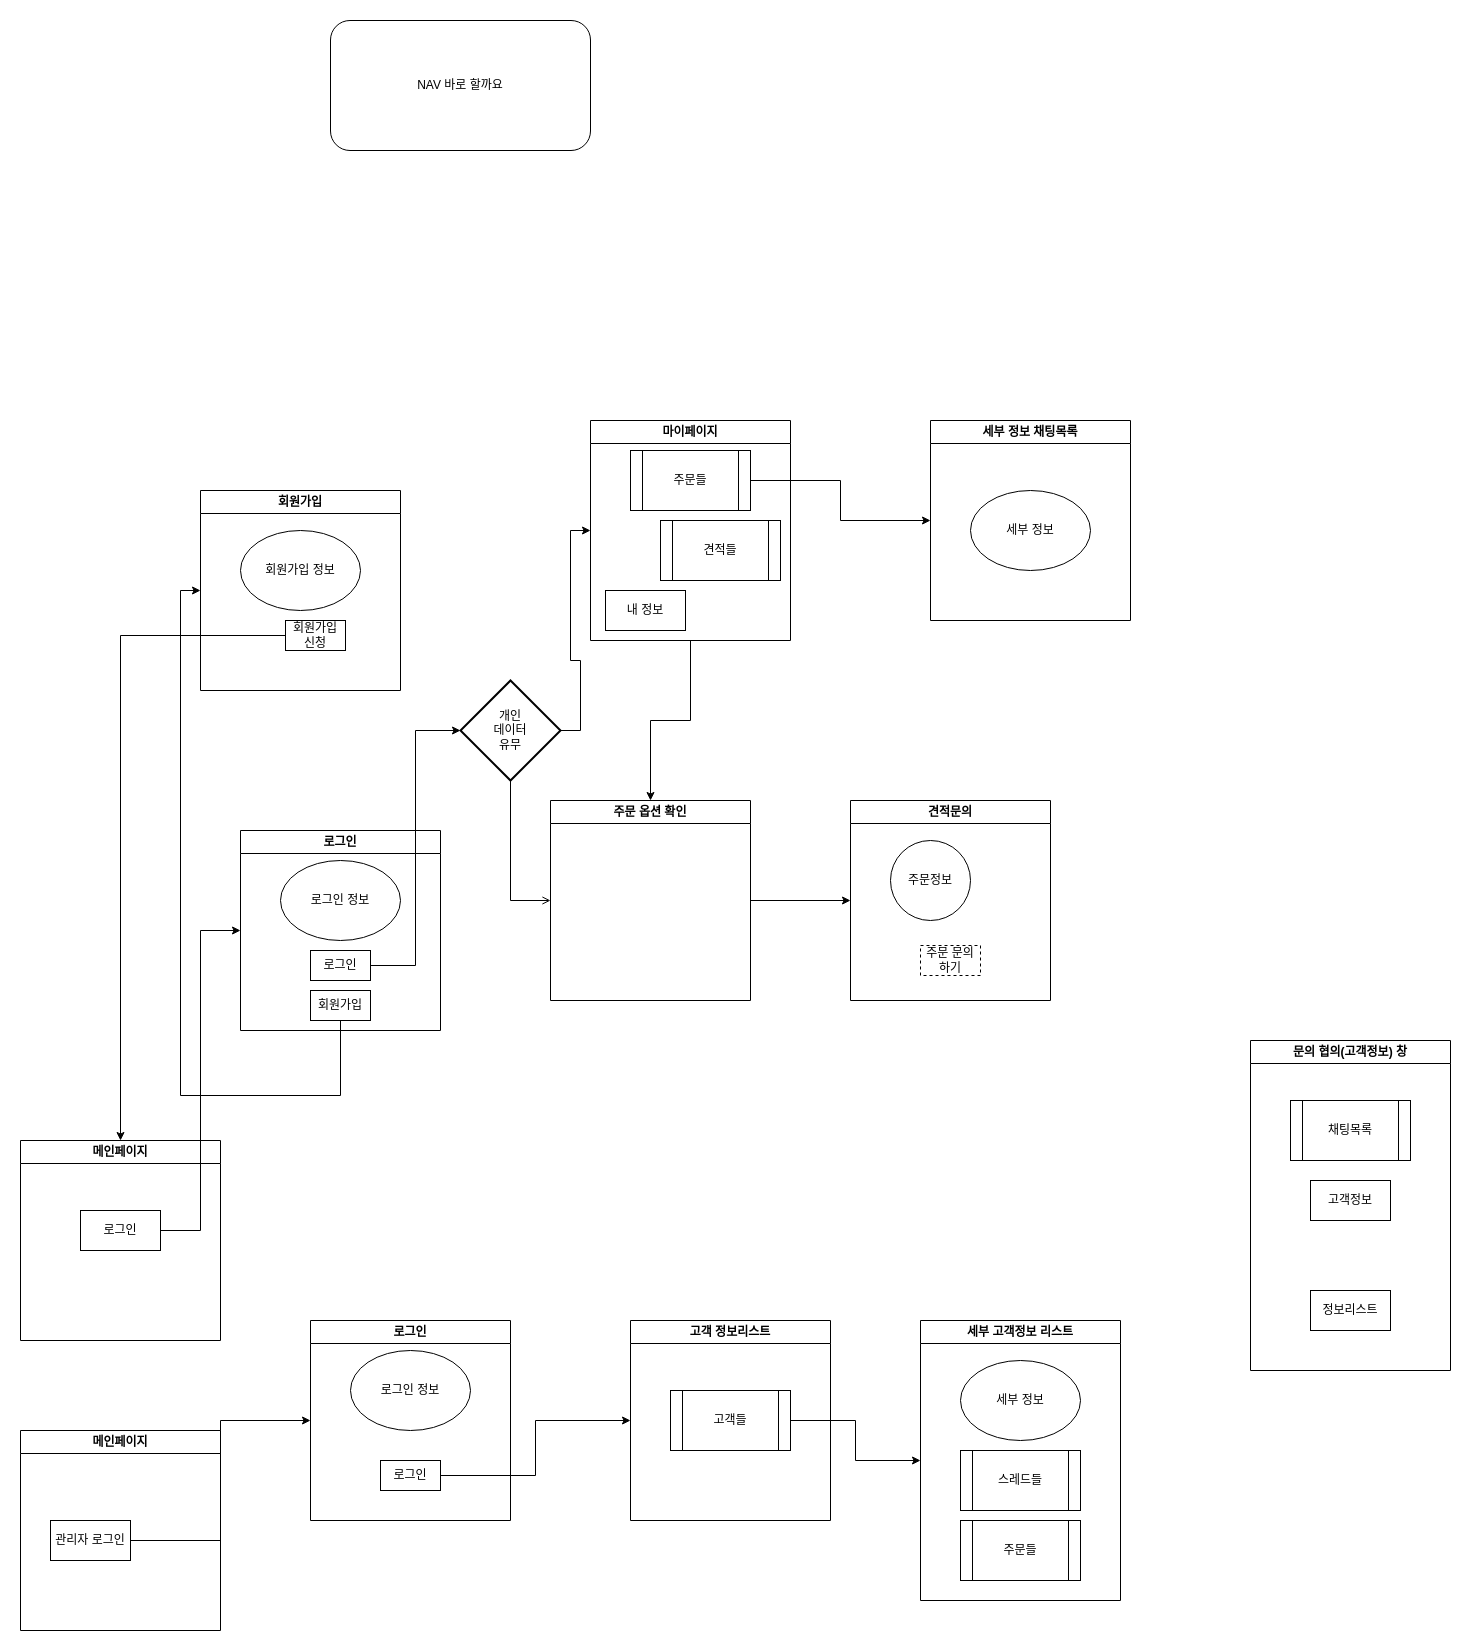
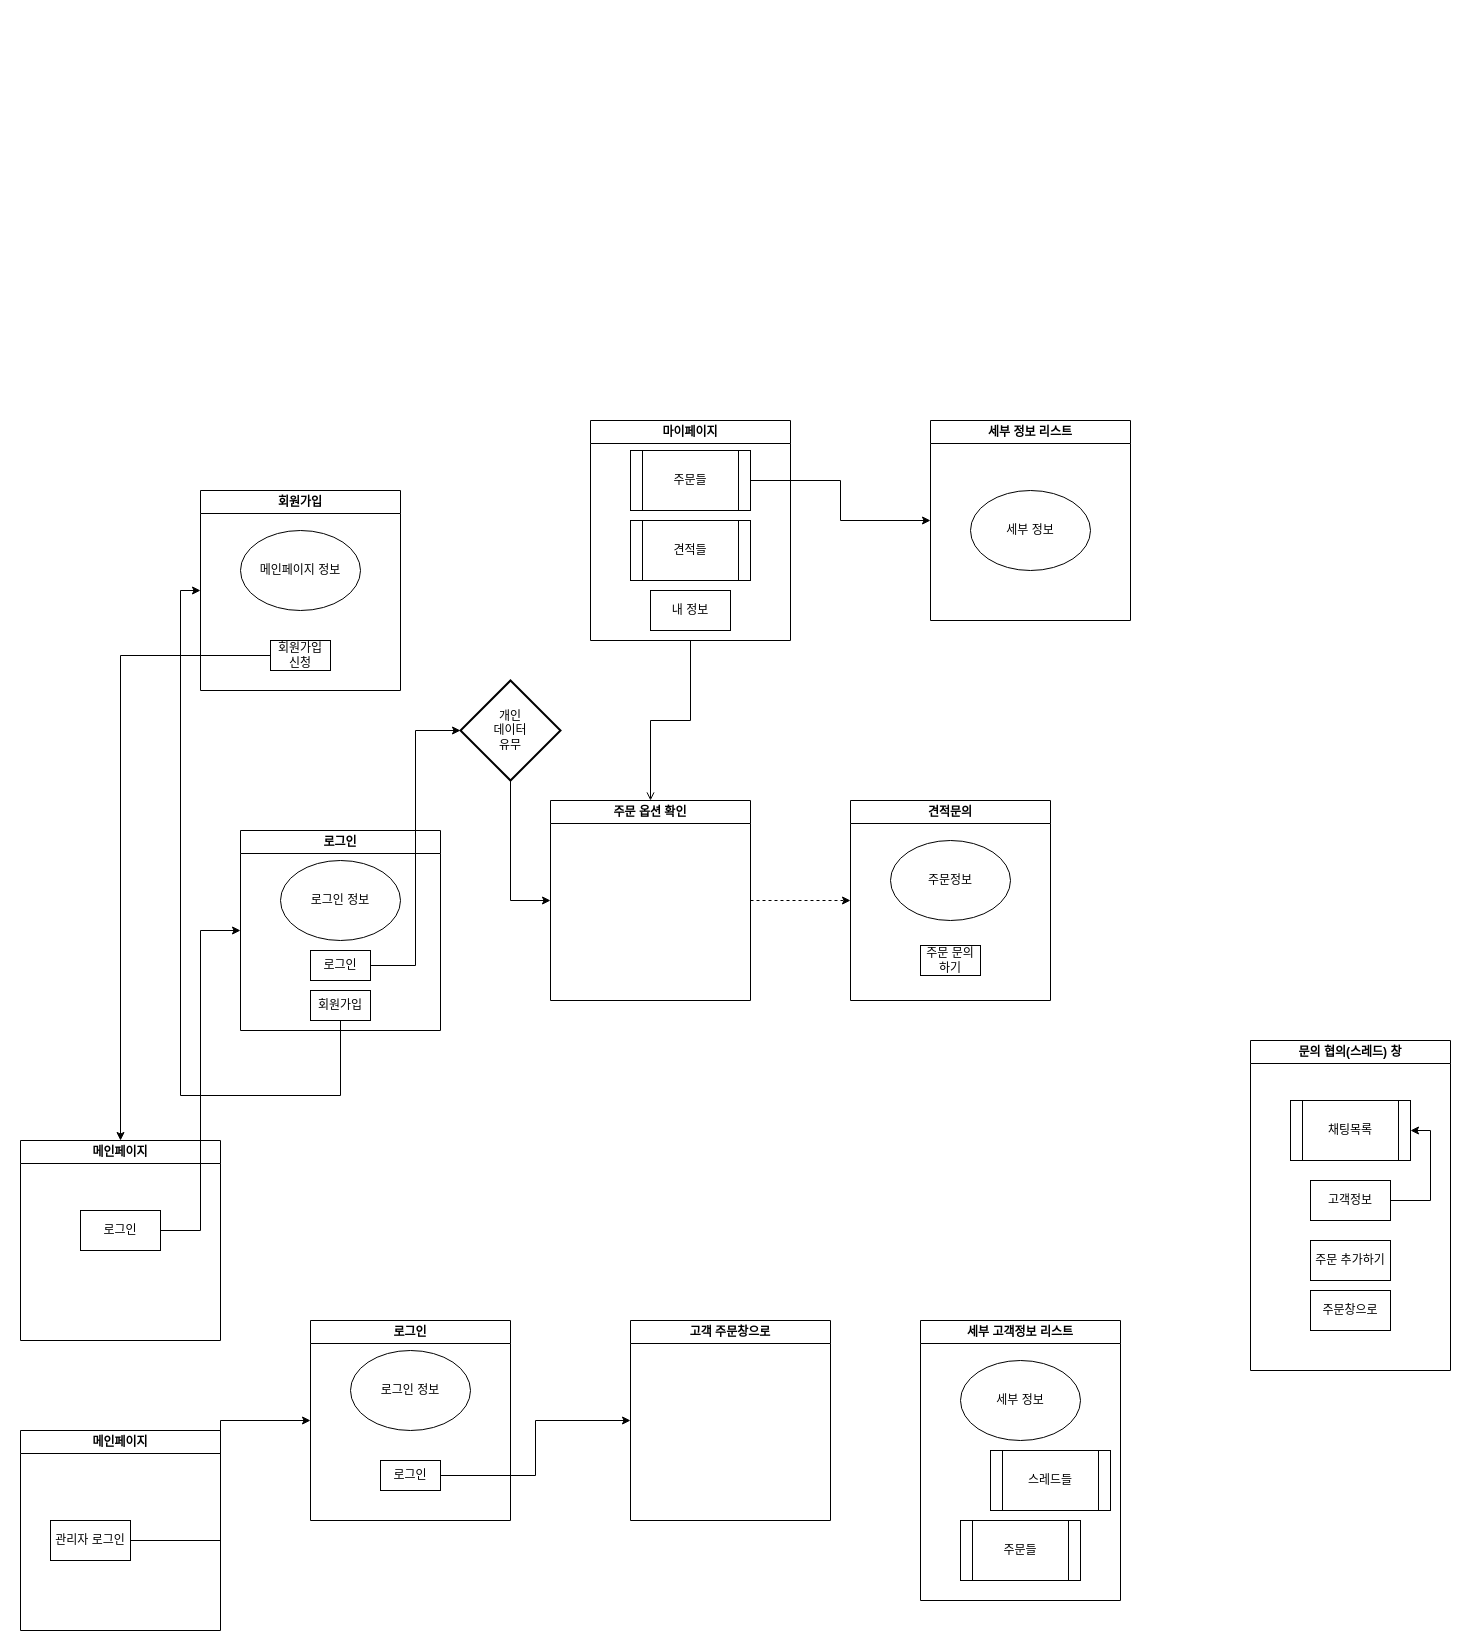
- <mxCell id="50" value="NAV 바로 할까요" style="rounded=1;whiteSpace=wrap;html=1;" vertex="1" parent="1"><mxGeometry x="330" y="20" width="260" height="130" as="geometry" /></mxCell>
- <mxCell id="20" value="세부 정보 채팅목록" style="swimlane;whiteSpace=wrap;html=1;" parent="1" vertex="1"><mxGeometry x="930" y="420" width="200" height="200" as="geometry" /></mxCell>
+ <mxCell id="20" value="세부 정보 리스트" style="swimlane;whiteSpace=wrap;html=1;" parent="1" vertex="1"><mxGeometry x="930" y="420" width="200" height="200" as="geometry" /></mxCell>
- <mxCell id="42" value="견적들" style="shape=process;whiteSpace=wrap;html=1;backgroundOutline=1;" vertex="1" parent="40"><mxGeometry x="70" y="100" width="120" height="60" as="geometry" /></mxCell>
+ <mxCell id="42" value="견적들" style="shape=process;whiteSpace=wrap;html=1;backgroundOutline=1;" vertex="1" parent="40"><mxGeometry x="40" y="100" width="120" height="60" as="geometry" /></mxCell>
- <mxCell id="9" value="회원가입 정보" style="ellipse;whiteSpace=wrap;html=1;" parent="8" vertex="1"><mxGeometry x="40" y="40" width="120" height="80" as="geometry" /></mxCell>
+ <mxCell id="9" value="메인페이지 정보" style="ellipse;whiteSpace=wrap;html=1;" parent="8" vertex="1"><mxGeometry x="40" y="40" width="120" height="80" as="geometry" /></mxCell>
- <mxCell id="43" value="내 정보" style="rounded=0;whiteSpace=wrap;html=1;" parent="40" vertex="1"><mxGeometry x="15" y="170" width="80" height="40" as="geometry" /></mxCell>
+ <mxCell id="43" value="내 정보" style="rounded=0;whiteSpace=wrap;html=1;" parent="40" vertex="1"><mxGeometry x="60" y="170" width="80" height="40" as="geometry" /></mxCell>
- <mxCell id="10" value="회원가입 신청" style="rounded=0;whiteSpace=wrap;html=1;" parent="8" vertex="1"><mxGeometry x="85" y="130" width="60" height="30" as="geometry" /></mxCell>
+ <mxCell id="10" value="회원가입 신청" style="rounded=0;whiteSpace=wrap;html=1;" parent="8" vertex="1"><mxGeometry x="70" y="150" width="60" height="30" as="geometry" /></mxCell>
- <mxCell id="44" style="edgeStyle=orthogonalEdgeStyle;rounded=0;orthogonalLoop=1;jettySize=auto;html=1;entryX=0;entryY=0.5;entryDx=0;entryDy=0;" edge="1" parent="1" source="46" target="40"><mxGeometry relative="1" as="geometry" /></mxCell>
- <mxCell id="39" style="edgeStyle=orthogonalEdgeStyle;rounded=0;orthogonalLoop=1;jettySize=auto;html=1;" edge="1" parent="1" source="40" target="49"><mxGeometry relative="1" as="geometry" /></mxCell>
+ <mxCell id="39" style="edgeStyle=orthogonalEdgeStyle;rounded=0;orthogonalLoop=1;jettySize=auto;html=1;endArrow=open;" edge="1" parent="1" source="40" target="49"><mxGeometry relative="1" as="geometry" /></mxCell>
- <mxCell id="12" value="주문정보" style="ellipse;whiteSpace=wrap;html=1;" parent="11" vertex="1"><mxGeometry x="40" y="40" width="80" height="80" as="geometry" /></mxCell>
+ <mxCell id="12" value="주문정보" style="ellipse;whiteSpace=wrap;html=1;" parent="11" vertex="1"><mxGeometry x="40" y="40" width="120" height="80" as="geometry" /></mxCell>
- <mxCell id="45" style="edgeStyle=orthogonalEdgeStyle;rounded=0;orthogonalLoop=1;jettySize=auto;html=1;entryX=0;entryY=0.5;entryDx=0;entryDy=0;endArrow=open;" edge="1" parent="1" source="46" target="49"><mxGeometry relative="1" as="geometry" /></mxCell>
+ <mxCell id="45" style="edgeStyle=orthogonalEdgeStyle;rounded=0;orthogonalLoop=1;jettySize=auto;html=1;entryX=0;entryY=0.5;entryDx=0;entryDy=0;" edge="1" parent="1" source="46" target="49"><mxGeometry relative="1" as="geometry" /></mxCell>
- <mxCell id="48" style="edgeStyle=orthogonalEdgeStyle;rounded=0;orthogonalLoop=1;jettySize=auto;html=1;entryX=0;entryY=0.5;entryDx=0;entryDy=0;" edge="1" parent="1" source="49" target="11"><mxGeometry relative="1" as="geometry" /></mxCell>
+ <mxCell id="48" style="edgeStyle=orthogonalEdgeStyle;rounded=0;orthogonalLoop=1;jettySize=auto;html=1;entryX=0;entryY=0.5;entryDx=0;entryDy=0;dashed=1;" edge="1" parent="1" source="49" target="11"><mxGeometry relative="1" as="geometry" /></mxCell>
- <mxCell id="13" value="주문 문의하기" style="rounded=0;whiteSpace=wrap;html=1;dashed=1;" parent="11" vertex="1"><mxGeometry x="70" y="145" width="60" height="30" as="geometry" /></mxCell>
+ <mxCell id="13" value="주문 문의하기" style="rounded=0;whiteSpace=wrap;html=1;" parent="11" vertex="1"><mxGeometry x="70" y="145" width="60" height="30" as="geometry" /></mxCell>
- <mxCell id="14" value="문의 협의(고객정보) 창" style="swimlane;whiteSpace=wrap;html=1;" parent="1" vertex="1"><mxGeometry x="1250" y="1040" width="200" height="330" as="geometry" /></mxCell>
+ <mxCell id="14" value="문의 협의(스레드) 창" style="swimlane;whiteSpace=wrap;html=1;" parent="1" vertex="1"><mxGeometry x="1250" y="1040" width="200" height="330" as="geometry" /></mxCell>
+ <mxCell id="16" style="edgeStyle=orthogonalEdgeStyle;rounded=0;orthogonalLoop=1;jettySize=auto;html=1;entryX=1;entryY=0.5;entryDx=0;entryDy=0;" parent="14" source="17" target="15" edge="1"><mxGeometry relative="1" as="geometry"><Array as="points"><mxPoint x="180" y="160" /><mxPoint x="180" y="90" /></Array></mxGeometry></mxCell>
+ <mxCell id="18" value="주문 추가하기" style="rounded=0;whiteSpace=wrap;html=1;" parent="14" vertex="1"><mxGeometry x="60" y="200" width="80" height="40" as="geometry" /></mxCell>
- <mxCell id="19" value="정보리스트" style="rounded=0;whiteSpace=wrap;html=1;" parent="14" vertex="1"><mxGeometry x="60" y="250" width="80" height="40" as="geometry" /></mxCell>
+ <mxCell id="19" value="주문창으로" style="rounded=0;whiteSpace=wrap;html=1;" parent="14" vertex="1"><mxGeometry x="60" y="250" width="80" height="40" as="geometry" /></mxCell>
- <mxCell id="25" value="고객 정보리스트" style="swimlane;whiteSpace=wrap;html=1;" parent="1" vertex="1"><mxGeometry x="630" y="1320" width="200" height="200" as="geometry" /></mxCell>
+ <mxCell id="25" value="고객 주문창으로" style="swimlane;whiteSpace=wrap;html=1;" parent="1" vertex="1"><mxGeometry x="630" y="1320" width="200" height="200" as="geometry" /></mxCell>
- <mxCell id="26" value="고객들" style="shape=process;whiteSpace=wrap;html=1;backgroundOutline=1;" parent="25" vertex="1"><mxGeometry x="40" y="70" width="120" height="60" as="geometry" /></mxCell>
- <mxCell id="36" style="edgeStyle=orthogonalEdgeStyle;rounded=0;orthogonalLoop=1;jettySize=auto;html=1;entryX=0;entryY=0.5;entryDx=0;entryDy=0;" parent="1" source="26" target="27" edge="1"><mxGeometry relative="1" as="geometry" /></mxCell>
- <mxCell id="29" value="스레드들" style="shape=process;whiteSpace=wrap;html=1;backgroundOutline=1;" parent="27" vertex="1"><mxGeometry x="40" y="130" width="120" height="60" as="geometry" /></mxCell>
+ <mxCell id="29" value="스레드들" style="shape=process;whiteSpace=wrap;html=1;backgroundOutline=1;" parent="27" vertex="1"><mxGeometry x="70" y="130" width="120" height="60" as="geometry" /></mxCell>
